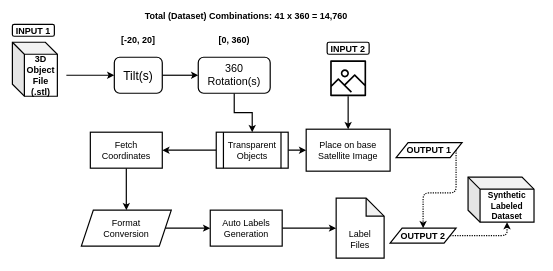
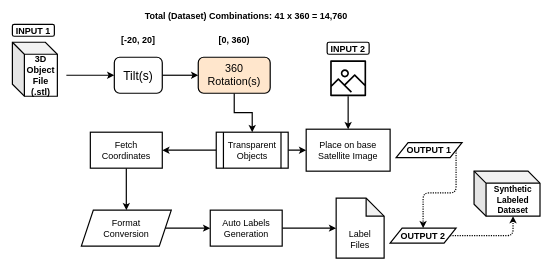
- <mxCell id="7" value="&lt;font style=&quot;font-size: 18px;&quot;&gt;360&lt;br&gt;Rotation(s)&lt;/font&gt;" style="whiteSpace=wrap;html=1;rounded=1;strokeWidth=2;" parent="1" vertex="1"><mxGeometry x="330" y="95" width="120" height="60" as="geometry" /></mxCell>
+ <mxCell id="7" value="&lt;font style=&quot;font-size: 18px;&quot;&gt;360&lt;br&gt;Rotation(s)&lt;/font&gt;" style="whiteSpace=wrap;html=1;rounded=1;strokeWidth=2;fillColor=#ffe6cc;" parent="1" vertex="1"><mxGeometry x="330" y="95" width="120" height="60" as="geometry" /></mxCell>
- <mxCell id="30" value="&lt;font style=&quot;font-size: 14px;&quot;&gt;&lt;b&gt;Synthetic&lt;br&gt;Labeled&lt;br&gt;Dataset&lt;/b&gt;&lt;br&gt;&lt;/font&gt;" style="shape=cube;whiteSpace=wrap;html=1;boundedLbl=1;backgroundOutline=1;darkOpacity=0.05;darkOpacity2=0.1;strokeWidth=2;" parent="1" vertex="1"><mxGeometry x="780" y="295" width="110" height="75" as="geometry" /></mxCell>
+ <mxCell id="30" value="&lt;font style=&quot;font-size: 14px;&quot;&gt;&lt;b&gt;Synthetic&lt;br&gt;Labeled&lt;br&gt;Dataset&lt;/b&gt;&lt;br&gt;&lt;/font&gt;" style="shape=cube;whiteSpace=wrap;html=1;boundedLbl=1;backgroundOutline=1;darkOpacity=0.05;darkOpacity2=0.1;strokeWidth=2;" parent="1" vertex="1"><mxGeometry x="790" y="285" width="110" height="75" as="geometry" /></mxCell>
